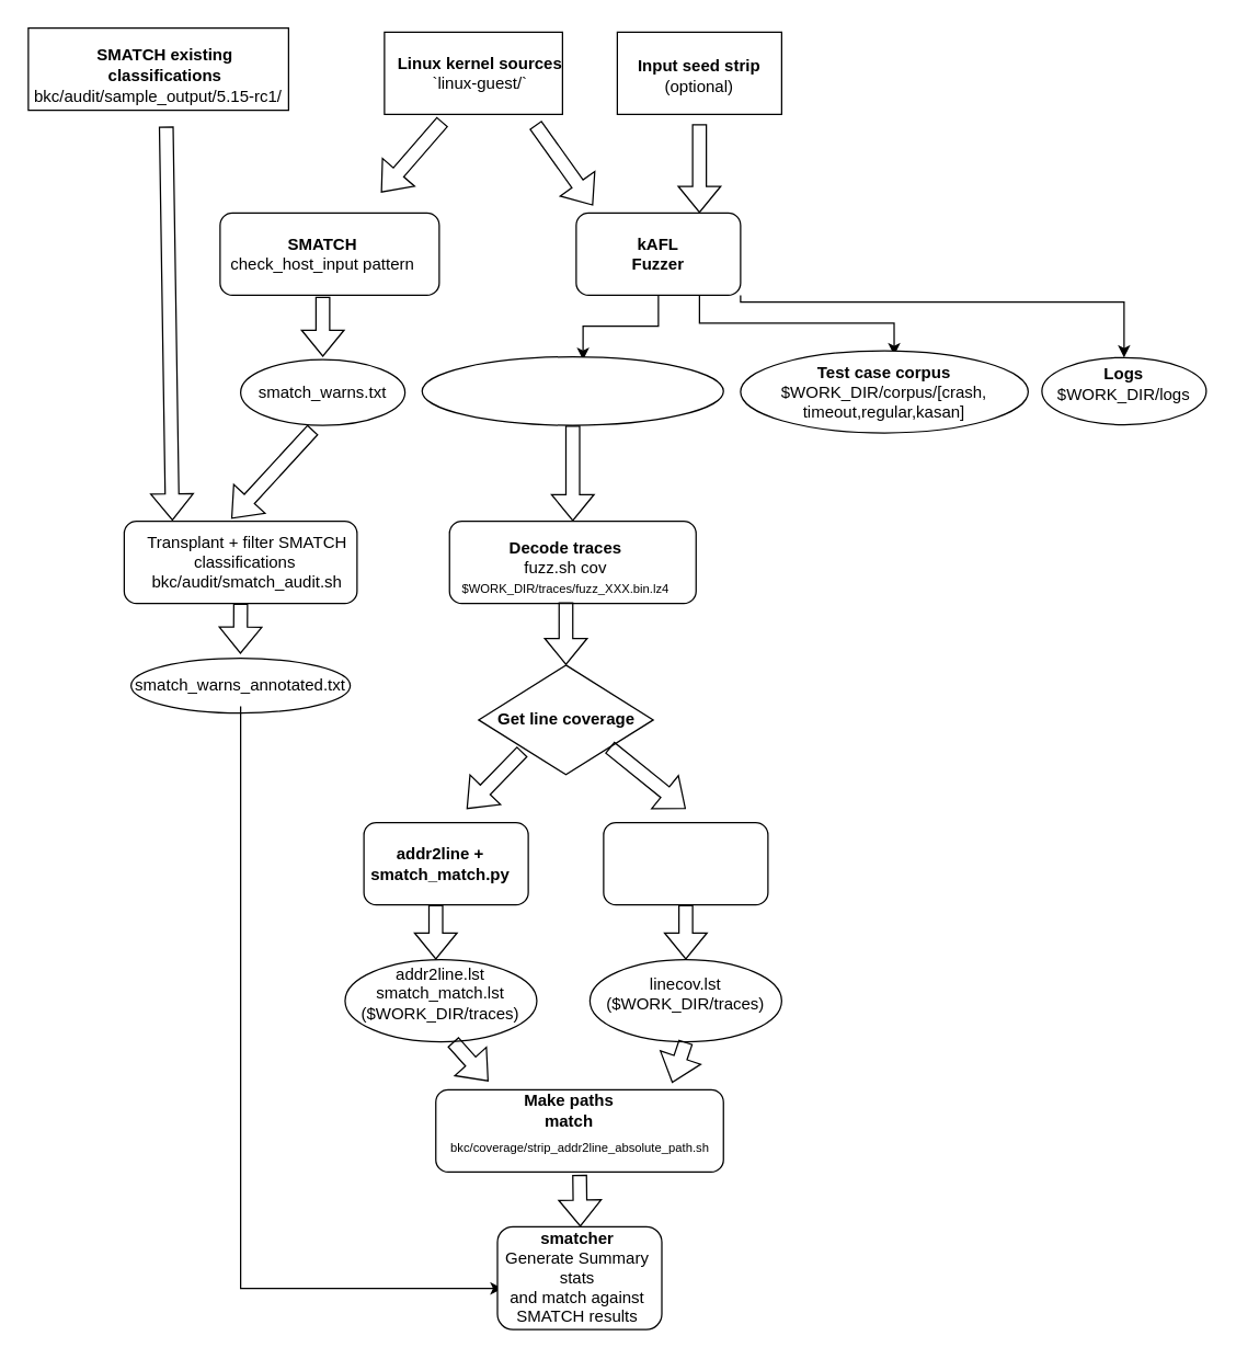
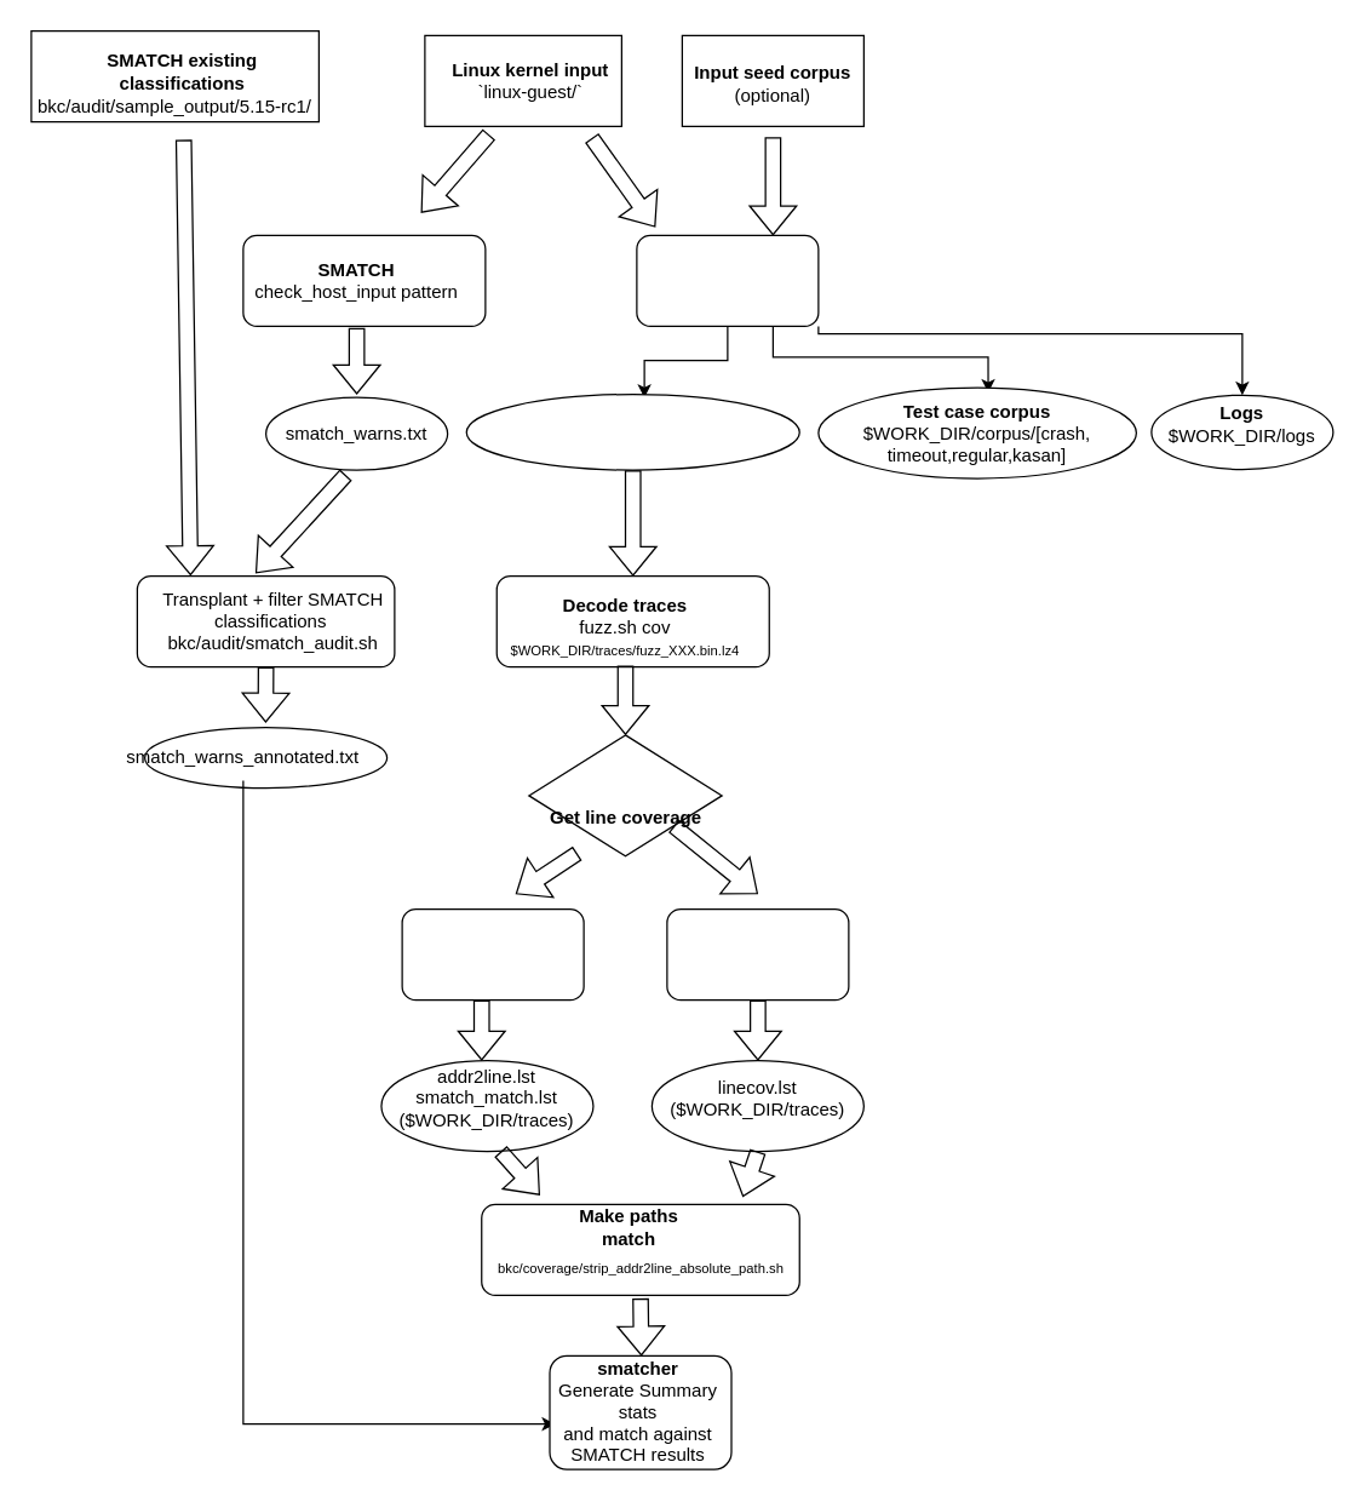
- <mxCell id="9" value="&lt;b&gt;Linux kernel sources&lt;/b&gt;&lt;br&gt;`linux-guest/`" style="text;html=1;strokeColor=none;fillColor=none;align=center;verticalAlign=middle;whiteSpace=wrap;rounded=0;" vertex="1" parent="1"><mxGeometry x="280" y="38" width="140" height="30" as="geometry" /></mxCell>
+ <mxCell id="9" value="&lt;b&gt;Linux kernel input&lt;/b&gt;&lt;br&gt;`linux-guest/`" style="text;html=1;strokeColor=none;fillColor=none;align=center;verticalAlign=middle;whiteSpace=wrap;rounded=0;" vertex="1" parent="1"><mxGeometry x="280" y="38" width="140" height="30" as="geometry" /></mxCell>
- <mxCell id="7" value="&lt;b&gt;Input seed strip&lt;br&gt;&lt;/b&gt;(optional)" style="text;html=1;strokeColor=none;fillColor=none;align=center;verticalAlign=middle;whiteSpace=wrap;rounded=0;" vertex="1" parent="1"><mxGeometry x="450" y="20" width="120" height="70" as="geometry" /></mxCell>
+ <mxCell id="7" value="&lt;b&gt;Input seed corpus&lt;br&gt;&lt;/b&gt;(optional)" style="text;html=1;strokeColor=none;fillColor=none;align=center;verticalAlign=middle;whiteSpace=wrap;rounded=0;" vertex="1" parent="1"><mxGeometry x="450" y="20" width="120" height="70" as="geometry" /></mxCell>
- <mxCell id="12" value="&lt;b&gt;kAFL Fuzzer&lt;/b&gt;" style="text;html=1;strokeColor=none;fillColor=none;align=center;verticalAlign=middle;whiteSpace=wrap;rounded=0;" vertex="1" parent="1"><mxGeometry x="450" y="170" width="60" height="30" as="geometry" /></mxCell>
- <mxCell id="22" value="smatch_warns_annotated.txt" style="text;html=1;strokeColor=none;fillColor=none;align=center;verticalAlign=middle;whiteSpace=wrap;rounded=0;" vertex="1" parent="1"><mxGeometry x="120" y="485" width="110" height="30" as="geometry" /></mxCell>
+ <mxCell id="22" value="smatch_warns_annotated.txt" style="text;html=1;strokeColor=none;fillColor=none;align=center;verticalAlign=middle;whiteSpace=wrap;rounded=0;" vertex="1" parent="1"><mxGeometry x="105" y="485" width="110" height="30" as="geometry" /></mxCell>
- <mxCell id="32" value="&lt;font style=&quot;font-size: 12px;&quot;&gt;&lt;b&gt;Get line coverage&lt;/b&gt;&lt;/font&gt;" style="text;html=1;strokeColor=none;fillColor=none;align=center;verticalAlign=middle;whiteSpace=wrap;rounded=0;fontSize=9;" vertex="1" parent="1"><mxGeometry x="352.5" y="510" width="120" height="30" as="geometry" /></mxCell>
+ <mxCell id="32" value="&lt;font style=&quot;font-size: 12px;&quot;&gt;&lt;b&gt;Get line coverage&lt;/b&gt;&lt;/font&gt;" style="text;html=1;strokeColor=none;fillColor=none;align=center;verticalAlign=middle;whiteSpace=wrap;rounded=0;fontSize=9;" vertex="1" parent="1"><mxGeometry x="352.5" y="525" width="120" height="30" as="geometry" /></mxCell>
- <mxCell id="34" value="&lt;b&gt;addr2line + smatch_match.py&lt;/b&gt;" style="text;html=1;strokeColor=none;fillColor=none;align=center;verticalAlign=middle;whiteSpace=wrap;rounded=0;fontSize=12;" vertex="1" parent="1"><mxGeometry x="291.25" y="615" width="60" height="30" as="geometry" /></mxCell>
